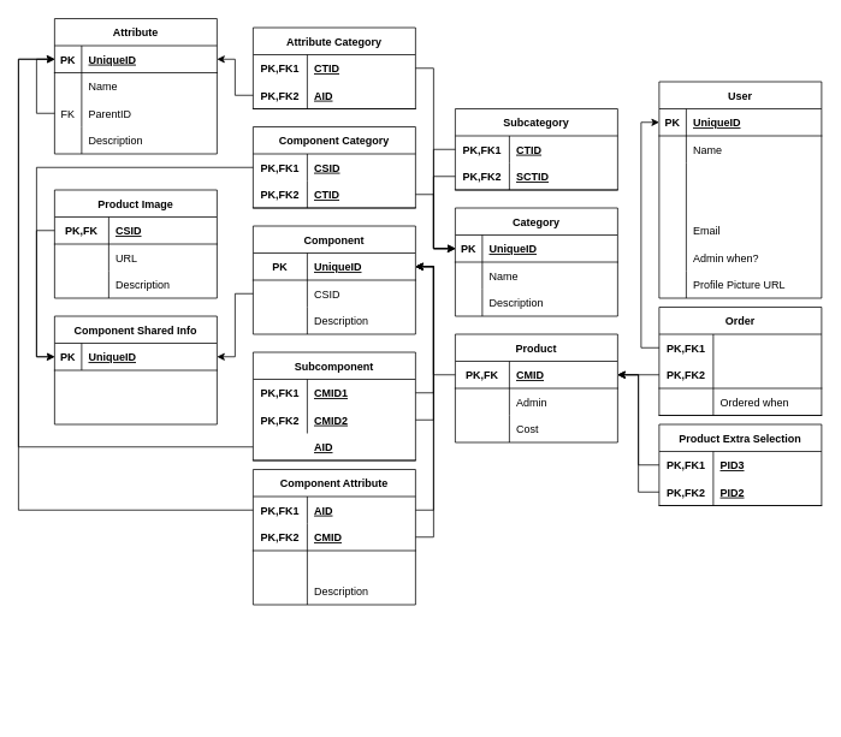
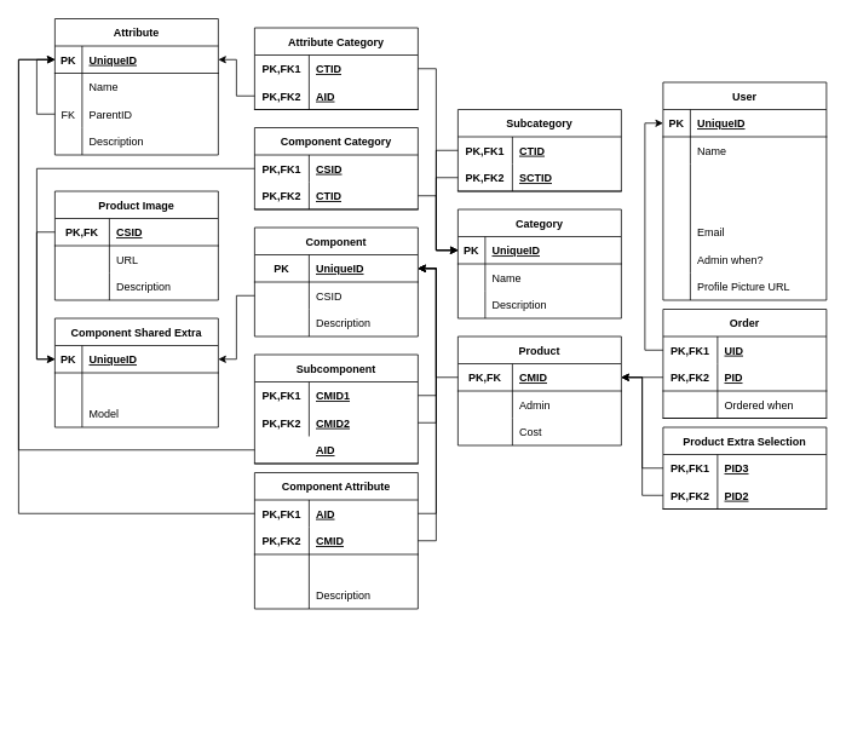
- <mxCell id="129" value="Component Shared Info" style="shape=table;startSize=30;container=1;collapsible=1;childLayout=tableLayout;fixedRows=1;rowLines=0;fontStyle=1;align=center;resizeLast=1;" parent="1" vertex="1"><mxGeometry x="60" y="350" width="180" height="120" as="geometry" /></mxCell>
+ <mxCell id="129" value="Component Shared Extra" style="shape=table;startSize=30;container=1;collapsible=1;childLayout=tableLayout;fixedRows=1;rowLines=0;fontStyle=1;align=center;resizeLast=1;" parent="1" vertex="1"><mxGeometry x="60" y="350" width="180" height="120" as="geometry" /></mxCell>
+ <mxCell id="36" value="UID" style="shape=partialRectangle;connectable=0;fillColor=none;top=0;left=0;bottom=0;right=0;align=left;spacingLeft=6;fontStyle=5;overflow=hidden;" parent="34" vertex="1"><mxGeometry x="60" width="120" height="30" as="geometry"><mxRectangle width="120" height="30" as="alternateBounds" /></mxGeometry></mxCell>
+ <mxCell id="39" value="PID" style="shape=partialRectangle;connectable=0;fillColor=none;top=0;left=0;bottom=0;right=0;align=left;spacingLeft=6;fontStyle=5;overflow=hidden;" parent="37" vertex="1"><mxGeometry x="60" width="120" height="30" as="geometry"><mxRectangle width="120" height="30" as="alternateBounds" /></mxGeometry></mxCell>
+ <mxCell id="137" value="Model" style="shape=partialRectangle;connectable=0;fillColor=none;top=0;left=0;bottom=0;right=0;align=left;spacingLeft=6;overflow=hidden;" parent="135" vertex="1"><mxGeometry x="30" width="150" height="30" as="geometry"><mxRectangle width="150" height="30" as="alternateBounds" /></mxGeometry></mxCell>
